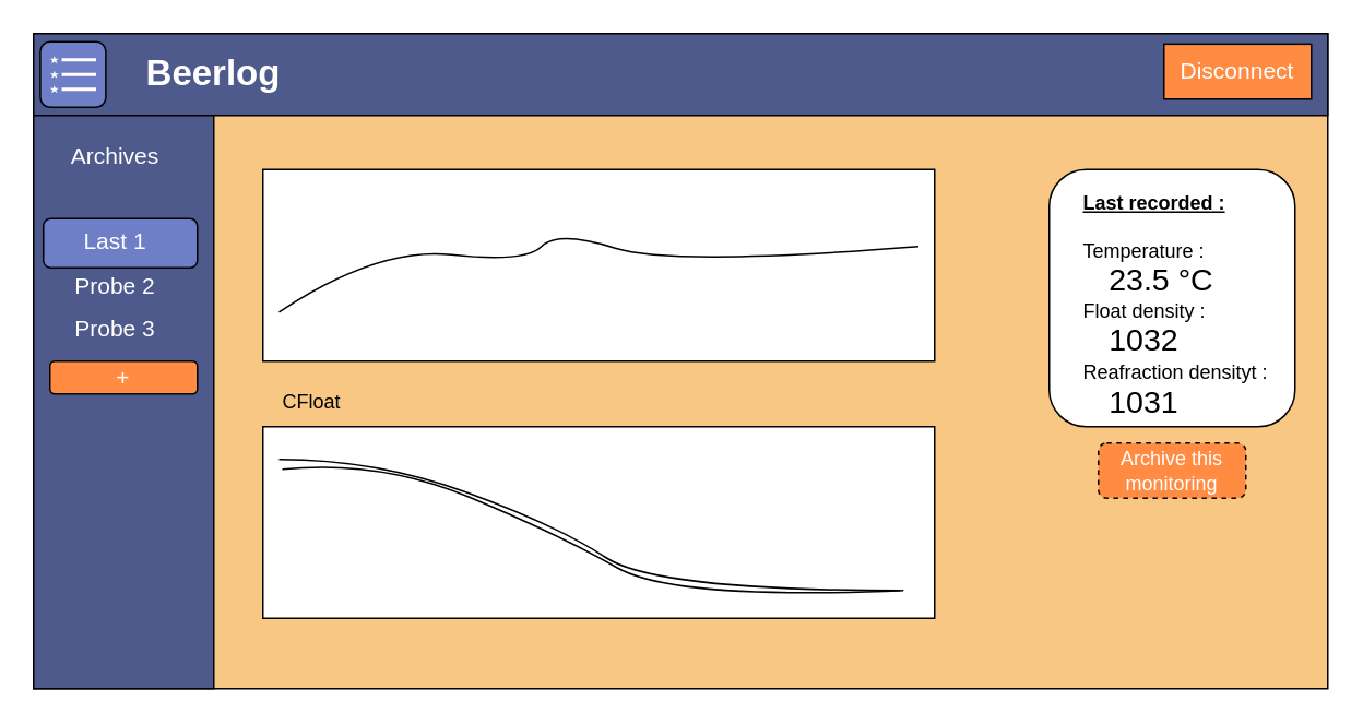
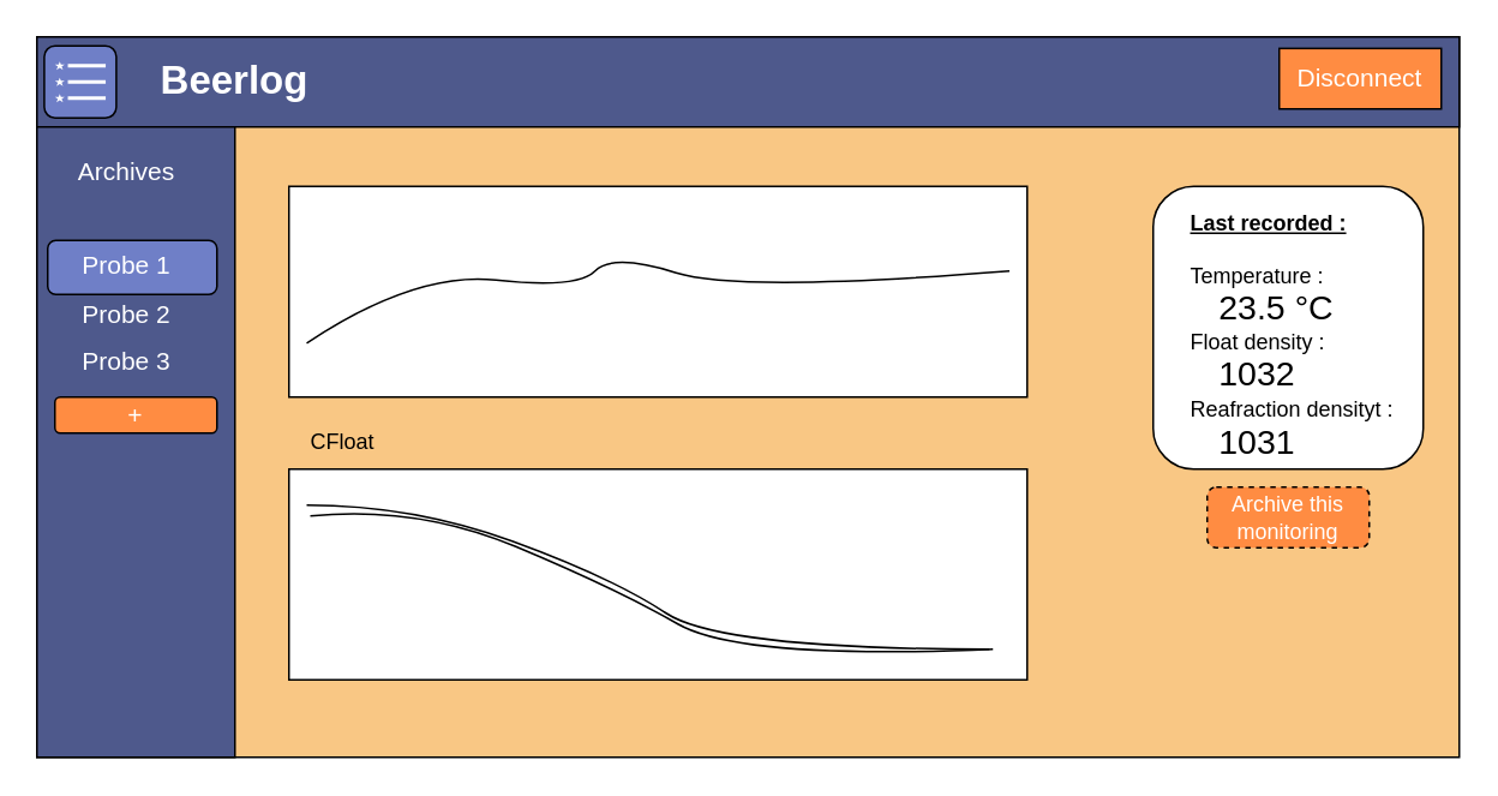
- <mxCell id="7" value="&lt;span style=&quot;font-size: 14px;&quot;&gt;Archives&lt;br&gt;&lt;br&gt;Last 1&lt;br&gt;Probe 2&lt;br&gt;Probe 3&lt;br&gt;&lt;/span&gt;" style="text;html=1;strokeColor=none;fillColor=none;align=center;verticalAlign=middle;whiteSpace=wrap;rounded=0;fontSize=22;fontColor=#FFFFFF;" vertex="1" parent="1"><mxGeometry x="40" y="130" width="60" height="30" as="geometry" /></mxCell>
+ <mxCell id="7" value="&lt;span style=&quot;font-size: 14px;&quot;&gt;Archives&lt;br&gt;&lt;br&gt;Probe 1&lt;br&gt;Probe 2&lt;br&gt;Probe 3&lt;br&gt;&lt;/span&gt;" style="text;html=1;strokeColor=none;fillColor=none;align=center;verticalAlign=middle;whiteSpace=wrap;rounded=0;fontSize=22;fontColor=#FFFFFF;" vertex="1" parent="1"><mxGeometry x="40" y="130" width="60" height="30" as="geometry" /></mxCell>
